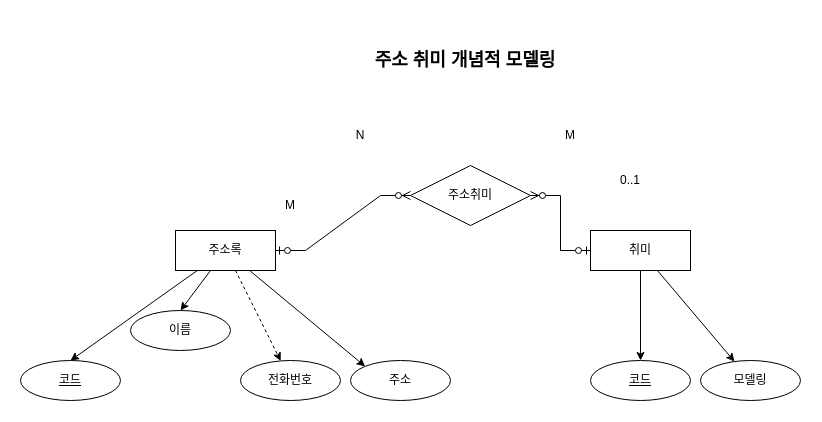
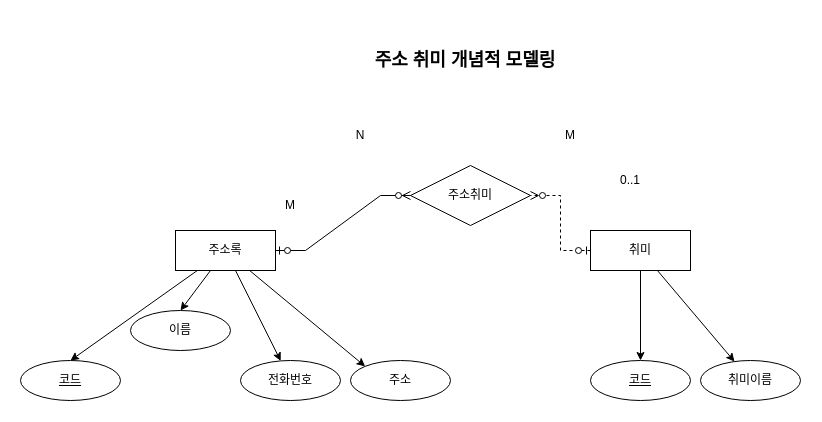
- <mxCell id="17" value="" style="edgeStyle=entityRelationEdgeStyle;fontSize=12;html=1;endArrow=ERzeroToMany;startArrow=ERzeroToOne;rounded=0;entryX=1;entryY=0.5;entryDx=0;entryDy=0;exitX=0;exitY=0.5;exitDx=0;exitDy=0;" edge="1" parent="1" source="9" target="14"><mxGeometry width="100" height="100" relative="1" as="geometry"><mxPoint x="400" y="400" as="sourcePoint" /><mxPoint x="500" y="300" as="targetPoint" /></mxGeometry></mxCell>
+ <mxCell id="17" value="" style="edgeStyle=entityRelationEdgeStyle;fontSize=12;html=1;endArrow=ERzeroToMany;startArrow=ERzeroToOne;rounded=0;entryX=1;entryY=0.5;entryDx=0;entryDy=0;exitX=0;exitY=0.5;exitDx=0;exitDy=0;dashed=1;" edge="1" parent="1" source="9" target="14"><mxGeometry width="100" height="100" relative="1" as="geometry"><mxPoint x="400" y="400" as="sourcePoint" /><mxPoint x="500" y="300" as="targetPoint" /></mxGeometry></mxCell>
- <mxCell id="4" style="rounded=0;orthogonalLoop=1;jettySize=auto;html=1;dashed=1;" edge="1" parent="1" source="6" target="12"><mxGeometry relative="1" as="geometry" /></mxCell>
+ <mxCell id="4" style="rounded=0;orthogonalLoop=1;jettySize=auto;html=1;" edge="1" parent="1" source="6" target="12"><mxGeometry relative="1" as="geometry" /></mxCell>
- <mxCell id="15" value="모델링" style="ellipse;whiteSpace=wrap;html=1;align=center;" vertex="1" parent="1"><mxGeometry x="700" y="360" width="100" height="40" as="geometry" /></mxCell>
+ <mxCell id="15" value="취미이름" style="ellipse;whiteSpace=wrap;html=1;align=center;" vertex="1" parent="1"><mxGeometry x="700" y="360" width="100" height="40" as="geometry" /></mxCell>
